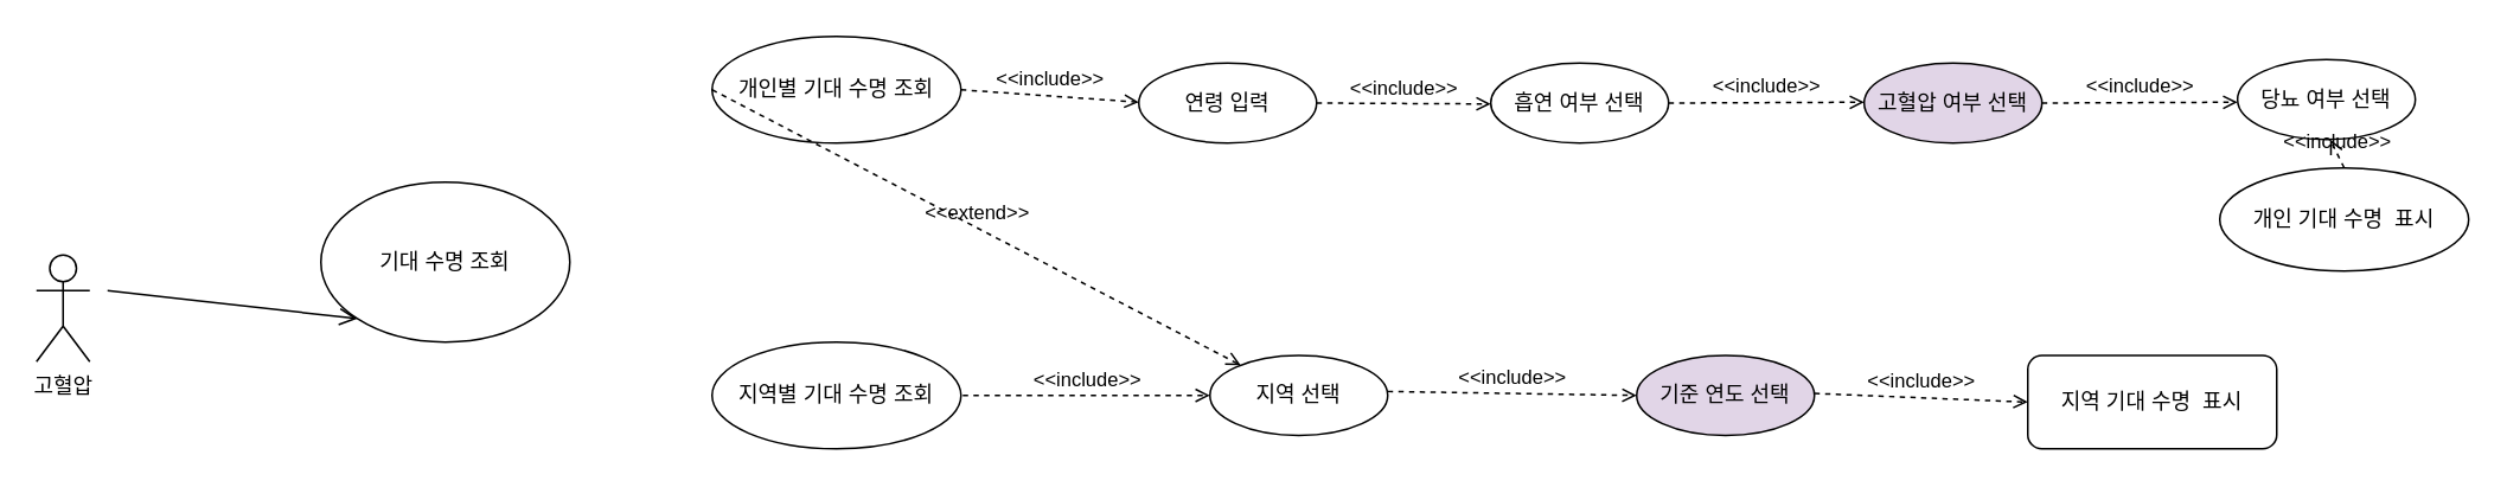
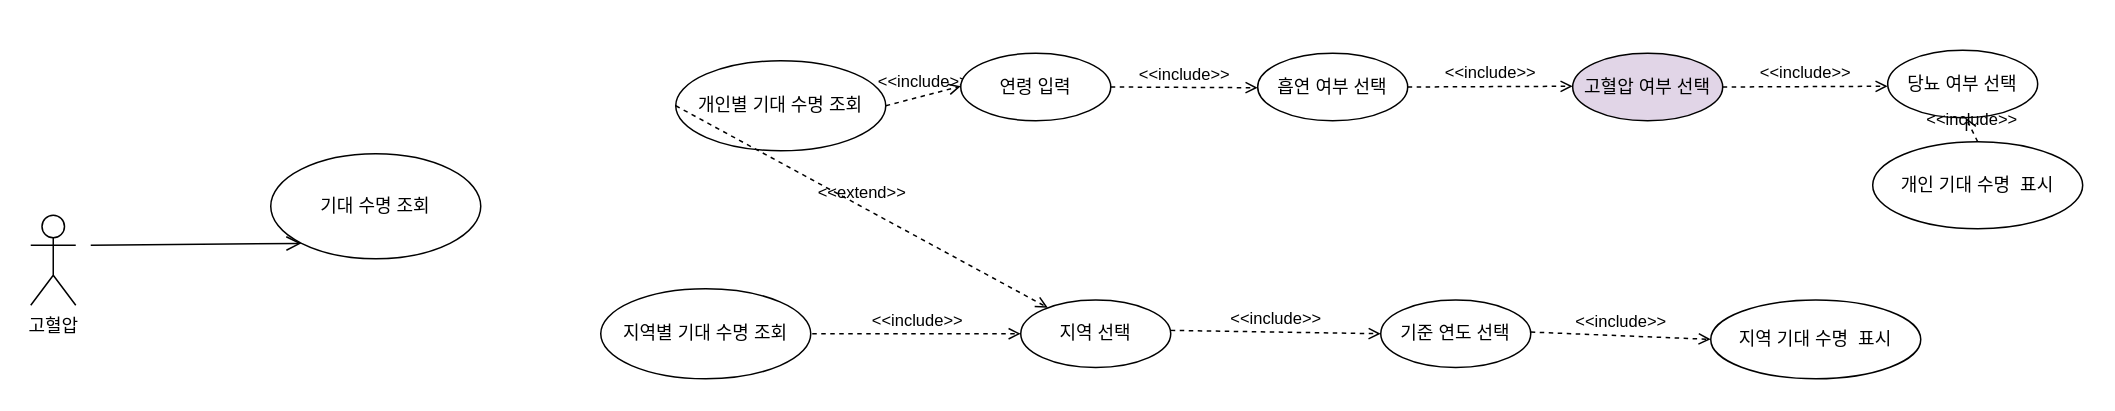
- <mxCell id="7" value="개인별 기대 수명 조회" style="ellipse;whiteSpace=wrap;html=1;" parent="1" vertex="1"><mxGeometry x="400" y="20" width="140" height="60" as="geometry" /></mxCell>
+ <mxCell id="7" value="개인별 기대 수명 조회" style="ellipse;whiteSpace=wrap;html=1;" parent="1" vertex="1"><mxGeometry x="450" y="40" width="140" height="60" as="geometry" /></mxCell>
- <mxCell id="17" value="기대 수명 조회" style="ellipse;whiteSpace=wrap;html=1;" parent="1" vertex="1"><mxGeometry x="180" y="102" width="140" height="90" as="geometry" /></mxCell>
+ <mxCell id="17" value="기대 수명 조회" style="ellipse;whiteSpace=wrap;html=1;" parent="1" vertex="1"><mxGeometry x="180" y="102" width="140" height="70" as="geometry" /></mxCell>
- <mxCell id="6" value="기준 연도 선택" style="ellipse;whiteSpace=wrap;html=1;fillColor=#e1d5e7;" parent="1" vertex="1"><mxGeometry x="920" y="199.5" width="100" height="45" as="geometry" /></mxCell>
+ <mxCell id="6" value="기준 연도 선택" style="ellipse;whiteSpace=wrap;html=1;" parent="1" vertex="1"><mxGeometry x="920" y="199.5" width="100" height="45" as="geometry" /></mxCell>
- <mxCell id="20" value="지역 기대 수명&amp;nbsp; 표시" style="whiteSpace=wrap;html=1;rounded=1;" parent="1" vertex="1"><mxGeometry x="1140" y="199.5" width="140" height="52.5" as="geometry" /></mxCell>
+ <mxCell id="20" value="지역 기대 수명&amp;nbsp; 표시" style="ellipse;whiteSpace=wrap;html=1;" parent="1" vertex="1"><mxGeometry x="1140" y="199.5" width="140" height="52.5" as="geometry" /></mxCell>
